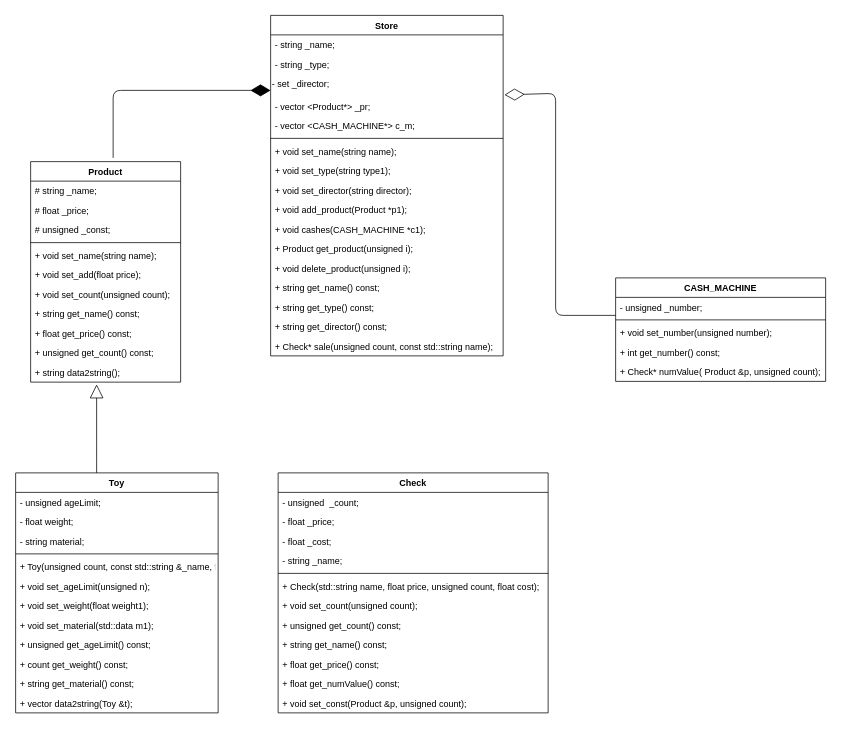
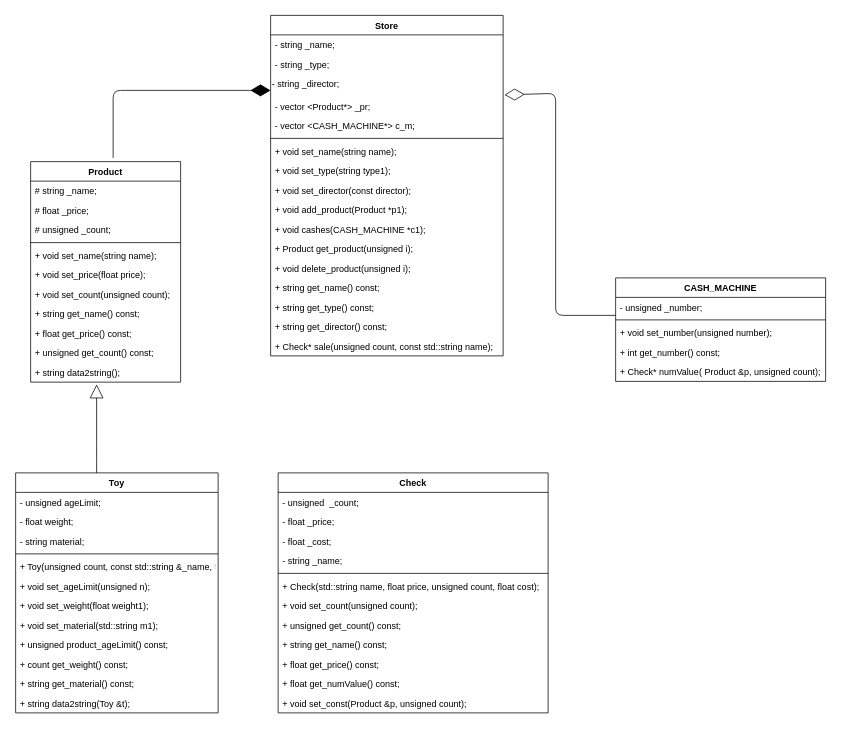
- <mxCell id="5" value="&lt;pre style=&quot;margin-top: 0px ; margin-bottom: 0px&quot;&gt;&lt;pre style=&quot;margin-top: 0px ; margin-bottom: 0px&quot;&gt;&lt;span style=&quot;font-family: &amp;#34;helvetica&amp;#34; ; white-space: nowrap&quot;&gt;- set _director;&lt;/span&gt;&lt;br&gt;&lt;/pre&gt;&lt;/pre&gt;" style="text;html=1;" parent="2" vertex="1"><mxGeometry y="78" width="310" height="30" as="geometry" /></mxCell>
+ <mxCell id="5" value="&lt;pre style=&quot;margin-top: 0px ; margin-bottom: 0px&quot;&gt;&lt;pre style=&quot;margin-top: 0px ; margin-bottom: 0px&quot;&gt;&lt;span style=&quot;font-family: &amp;#34;helvetica&amp;#34; ; white-space: nowrap&quot;&gt;- string _director;&lt;/span&gt;&lt;br&gt;&lt;/pre&gt;&lt;/pre&gt;" style="text;html=1;" parent="2" vertex="1"><mxGeometry y="78" width="310" height="30" as="geometry" /></mxCell>
- <mxCell id="11" value="+ void set_director(string director);" style="text;strokeColor=none;fillColor=none;align=left;verticalAlign=top;spacingLeft=4;spacingRight=4;overflow=hidden;rotatable=0;points=[[0,0.5],[1,0.5]];portConstraint=eastwest;" parent="2" vertex="1"><mxGeometry y="220" width="310" height="26" as="geometry" /></mxCell>
+ <mxCell id="11" value="+ void set_director(const director);" style="text;strokeColor=none;fillColor=none;align=left;verticalAlign=top;spacingLeft=4;spacingRight=4;overflow=hidden;rotatable=0;points=[[0,0.5],[1,0.5]];portConstraint=eastwest;" parent="2" vertex="1"><mxGeometry y="220" width="310" height="26" as="geometry" /></mxCell>
- <mxCell id="36" value="# unsigned _const;" style="text;strokeColor=none;fillColor=none;align=left;verticalAlign=top;spacingLeft=4;spacingRight=4;overflow=hidden;rotatable=0;points=[[0,0.5],[1,0.5]];portConstraint=eastwest;" parent="33" vertex="1"><mxGeometry y="78" width="200" height="26" as="geometry" /></mxCell>
+ <mxCell id="36" value="# unsigned _count;" style="text;strokeColor=none;fillColor=none;align=left;verticalAlign=top;spacingLeft=4;spacingRight=4;overflow=hidden;rotatable=0;points=[[0,0.5],[1,0.5]];portConstraint=eastwest;" parent="33" vertex="1"><mxGeometry y="78" width="200" height="26" as="geometry" /></mxCell>
- <mxCell id="39" value="+ void set_add(float price);" style="text;strokeColor=none;fillColor=none;align=left;verticalAlign=top;spacingLeft=4;spacingRight=4;overflow=hidden;rotatable=0;points=[[0,0.5],[1,0.5]];portConstraint=eastwest;" parent="33" vertex="1"><mxGeometry y="138" width="200" height="26" as="geometry" /></mxCell>
+ <mxCell id="39" value="+ void set_price(float price);" style="text;strokeColor=none;fillColor=none;align=left;verticalAlign=top;spacingLeft=4;spacingRight=4;overflow=hidden;rotatable=0;points=[[0,0.5],[1,0.5]];portConstraint=eastwest;" parent="33" vertex="1"><mxGeometry y="138" width="200" height="26" as="geometry" /></mxCell>
- <mxCell id="53" value="+ void set_material(std::data m1);" style="text;strokeColor=none;fillColor=none;align=left;verticalAlign=top;spacingLeft=4;spacingRight=4;overflow=hidden;rotatable=0;points=[[0,0.5],[1,0.5]];portConstraint=eastwest;" parent="45" vertex="1"><mxGeometry y="190" width="270" height="26" as="geometry" /></mxCell>
+ <mxCell id="53" value="+ void set_material(std::string m1);" style="text;strokeColor=none;fillColor=none;align=left;verticalAlign=top;spacingLeft=4;spacingRight=4;overflow=hidden;rotatable=0;points=[[0,0.5],[1,0.5]];portConstraint=eastwest;" parent="45" vertex="1"><mxGeometry y="190" width="270" height="26" as="geometry" /></mxCell>
- <mxCell id="54" value="+ unsigned get_ageLimit() const;" style="text;strokeColor=none;fillColor=none;align=left;verticalAlign=top;spacingLeft=4;spacingRight=4;overflow=hidden;rotatable=0;points=[[0,0.5],[1,0.5]];portConstraint=eastwest;" parent="45" vertex="1"><mxGeometry y="216" width="270" height="26" as="geometry" /></mxCell>
+ <mxCell id="54" value="+ unsigned product_ageLimit() const;" style="text;strokeColor=none;fillColor=none;align=left;verticalAlign=top;spacingLeft=4;spacingRight=4;overflow=hidden;rotatable=0;points=[[0,0.5],[1,0.5]];portConstraint=eastwest;" parent="45" vertex="1"><mxGeometry y="216" width="270" height="26" as="geometry" /></mxCell>
- <mxCell id="57" value="+ vector data2string(Toy &amp;t);" style="text;strokeColor=none;fillColor=none;align=left;verticalAlign=top;spacingLeft=4;spacingRight=4;overflow=hidden;rotatable=0;points=[[0,0.5],[1,0.5]];portConstraint=eastwest;" parent="45" vertex="1"><mxGeometry y="294" width="270" height="26" as="geometry" /></mxCell>
+ <mxCell id="57" value="+ string data2string(Toy &amp;t);" style="text;strokeColor=none;fillColor=none;align=left;verticalAlign=top;spacingLeft=4;spacingRight=4;overflow=hidden;rotatable=0;points=[[0,0.5],[1,0.5]];portConstraint=eastwest;" parent="45" vertex="1"><mxGeometry y="294" width="270" height="26" as="geometry" /></mxCell>
